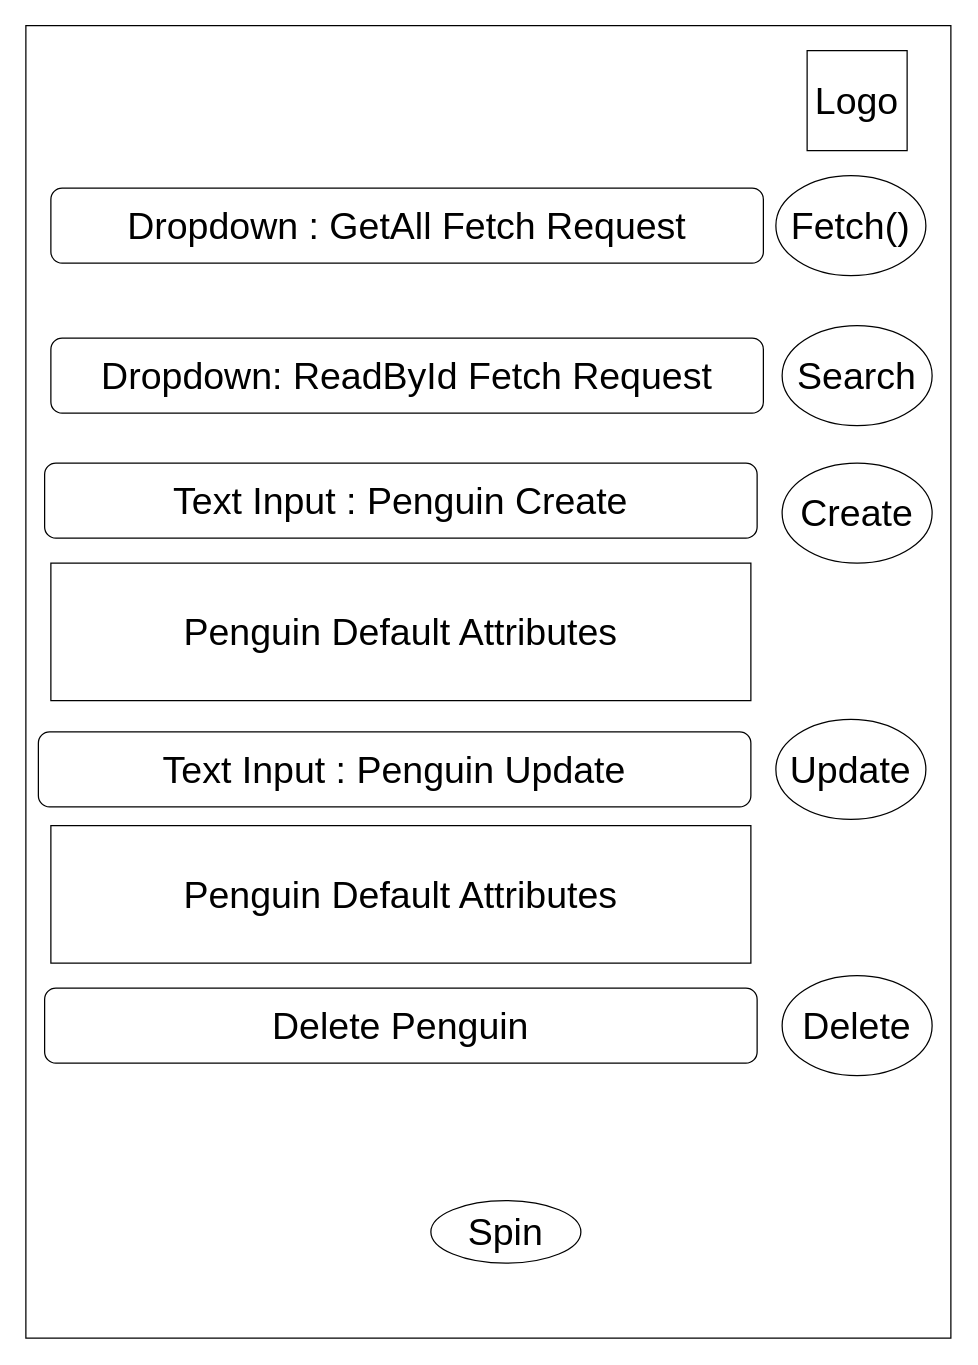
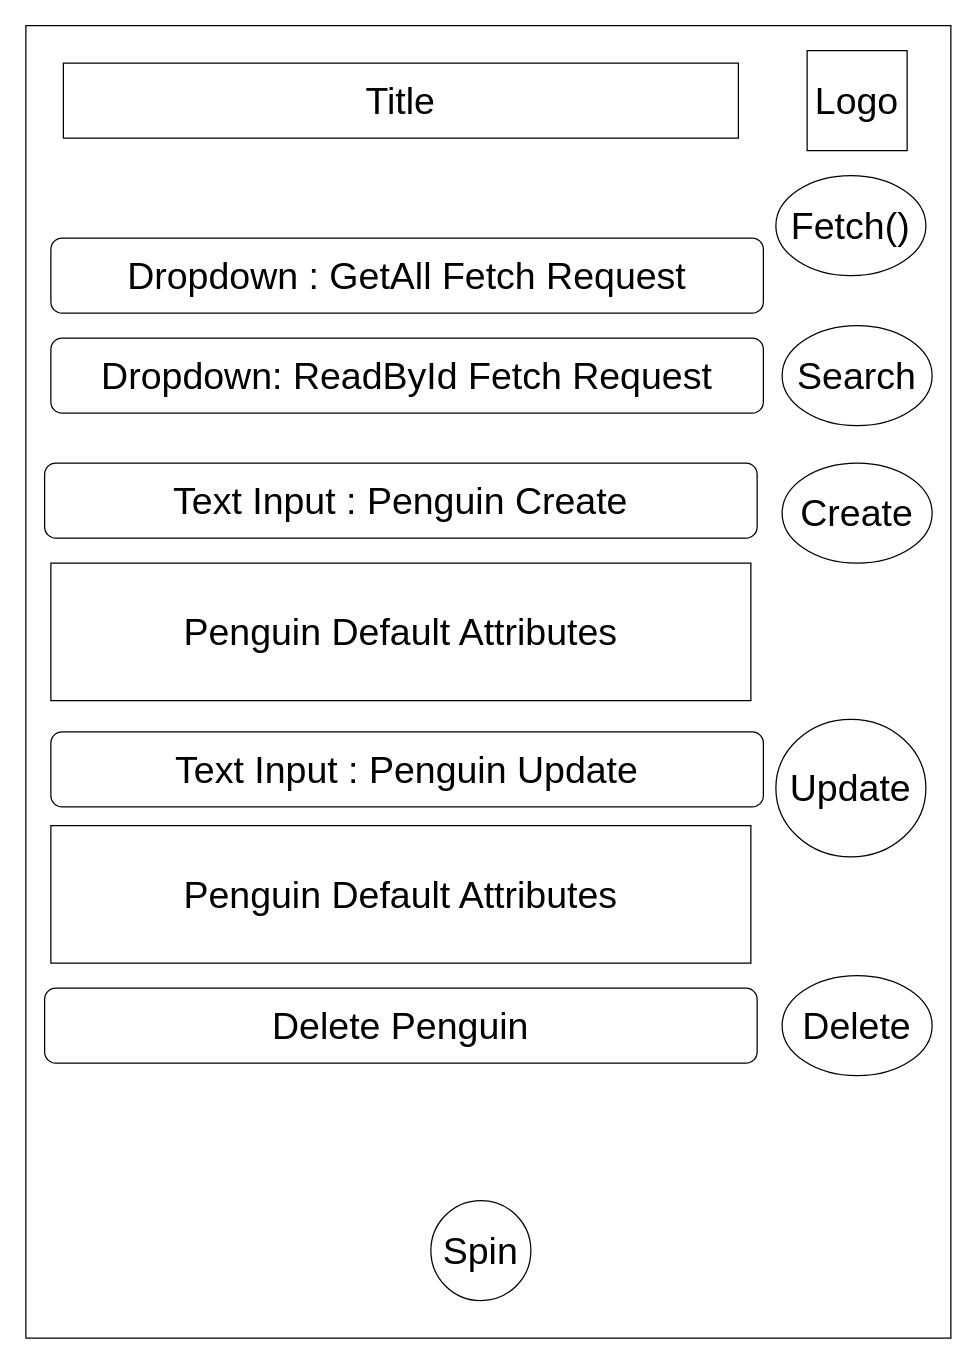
+ <mxCell id="3" value="&lt;font style=&quot;font-size: 30px&quot;&gt;Title&lt;/font&gt;" style="rounded=0;whiteSpace=wrap;html=1;" vertex="1" parent="1"><mxGeometry x="50" y="50" width="540" height="60" as="geometry" /></mxCell>
- <mxCell id="4" value="Dropdown : GetAll Fetch Request" style="rounded=1;whiteSpace=wrap;html=1;fontSize=30;" vertex="1" parent="1"><mxGeometry x="40" y="150" width="570" height="60" as="geometry" /></mxCell>
+ <mxCell id="4" value="Dropdown : GetAll Fetch Request" style="rounded=1;whiteSpace=wrap;html=1;fontSize=30;" vertex="1" parent="1"><mxGeometry x="40" y="190" width="570" height="60" as="geometry" /></mxCell>
- <mxCell id="6" value="Text Input : Penguin Update" style="rounded=1;whiteSpace=wrap;html=1;fontSize=30;" vertex="1" parent="1"><mxGeometry x="30" y="585" width="570" height="60" as="geometry" /></mxCell>
+ <mxCell id="6" value="Text Input : Penguin Update" style="rounded=1;whiteSpace=wrap;html=1;fontSize=30;" vertex="1" parent="1"><mxGeometry x="40" y="585" width="570" height="60" as="geometry" /></mxCell>
- <mxCell id="7" value="Update" style="ellipse;whiteSpace=wrap;html=1;fontSize=30;" vertex="1" parent="1"><mxGeometry x="620" y="575" width="120" height="80" as="geometry" /></mxCell>
+ <mxCell id="7" value="Update" style="ellipse;whiteSpace=wrap;html=1;fontSize=30;" vertex="1" parent="1"><mxGeometry x="620" y="575" width="120" height="110" as="geometry" /></mxCell>
- <mxCell id="16" value="Spin" style="ellipse;whiteSpace=wrap;html=1;aspect=fixed;fontSize=30;" vertex="1" parent="1"><mxGeometry x="344" y="960" width="120" height="50" as="geometry" /></mxCell>
+ <mxCell id="16" value="Spin" style="ellipse;whiteSpace=wrap;html=1;aspect=fixed;fontSize=30;" vertex="1" parent="1"><mxGeometry x="344" y="960" width="80" height="80" as="geometry" /></mxCell>
